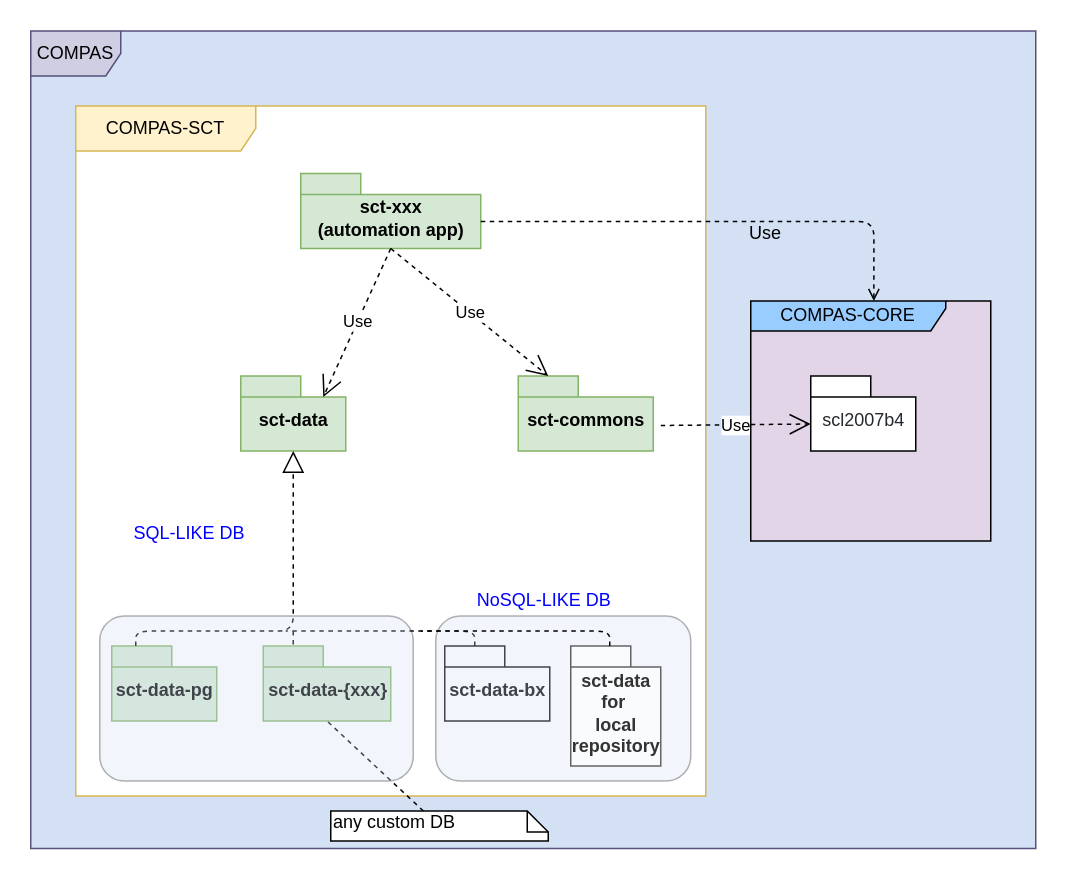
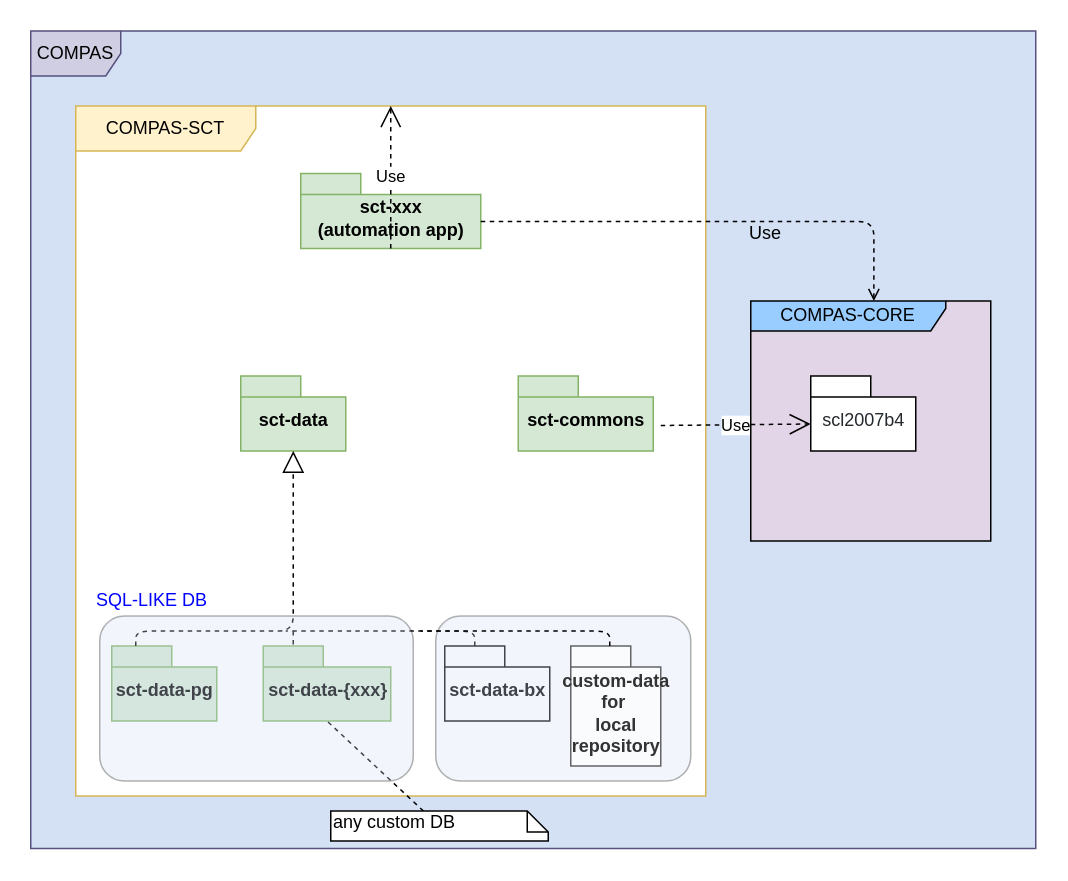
- <mxCell id="10" value="Use" style="endArrow=open;endSize=12;dashed=1;html=1;exitX=0.5;exitY=1;exitDx=0;exitDy=0;exitPerimeter=0;entryX=0;entryY=0;entryDx=20;entryDy=0;entryPerimeter=0;" parent="1" source="9" target="5" edge="1"><mxGeometry width="160" relative="1" as="geometry"><mxPoint x="20" y="600" as="sourcePoint" /><mxPoint x="180" y="600" as="targetPoint" /></mxGeometry></mxCell>
- <mxCell id="11" value="Use" style="endArrow=open;endSize=12;dashed=1;html=1;exitX=0.5;exitY=1;exitDx=0;exitDy=0;exitPerimeter=0;entryX=0;entryY=0;entryDx=55;entryDy=14;entryPerimeter=0;" parent="1" source="9" target="6" edge="1"><mxGeometry width="160" relative="1" as="geometry"><mxPoint x="20" y="600" as="sourcePoint" /><mxPoint x="216.5" y="162" as="targetPoint" /></mxGeometry></mxCell>
+ <mxCell id="11" value="Use" style="endArrow=open;endSize=12;dashed=1;html=1;exitX=0.5;exitY=1;exitDx=0;exitDy=0;exitPerimeter=0;" parent="1" source="9" target="3" edge="1"><mxGeometry width="160" relative="1" as="geometry"><mxPoint x="20" y="600" as="sourcePoint" /><mxPoint x="216.5" y="162" as="targetPoint" /></mxGeometry></mxCell>
- <mxCell id="24" value="&lt;font color=&quot;#0000ff&quot;&gt;SQL-LIKE DB&lt;/font&gt;" style="text;html=1;strokeColor=none;fillColor=none;align=center;verticalAlign=middle;whiteSpace=wrap;rounded=0;opacity=50;" parent="1" vertex="1"><mxGeometry x="87" y="345" width="78" height="20" as="geometry" /></mxCell>
+ <mxCell id="24" value="&lt;font color=&quot;#0000ff&quot;&gt;SQL-LIKE DB&lt;/font&gt;" style="text;html=1;strokeColor=none;fillColor=none;align=center;verticalAlign=middle;whiteSpace=wrap;rounded=0;opacity=50;" parent="1" vertex="1"><mxGeometry x="62" y="390" width="78" height="20" as="geometry" /></mxCell>
- <mxCell id="25" value="&lt;font color=&quot;#0000ff&quot;&gt;NoSQL-LIKE DB&lt;/font&gt;" style="text;html=1;strokeColor=none;fillColor=none;align=center;verticalAlign=middle;whiteSpace=wrap;rounded=0;opacity=50;" parent="1" vertex="1"><mxGeometry x="305" y="390" width="115" height="20" as="geometry" /></mxCell>
- <mxCell id="26" value="&lt;font color=&quot;#333333&quot;&gt;sct-data&lt;br&gt;for&amp;nbsp;&lt;br&gt;local &lt;br&gt;repository&lt;/font&gt;" style="shape=folder;fontStyle=1;spacingTop=10;tabWidth=40;tabHeight=14;tabPosition=left;html=1;opacity=60;" vertex="1" parent="1"><mxGeometry x="380" y="430" width="60" height="80" as="geometry" /></mxCell>
+ <mxCell id="26" value="&lt;font color=&quot;#333333&quot;&gt;custom-data&lt;br&gt;for&amp;nbsp;&lt;br&gt;local &lt;br&gt;repository&lt;/font&gt;" style="shape=folder;fontStyle=1;spacingTop=10;tabWidth=40;tabHeight=14;tabPosition=left;html=1;opacity=60;" vertex="1" parent="1"><mxGeometry x="380" y="430" width="60" height="80" as="geometry" /></mxCell>
